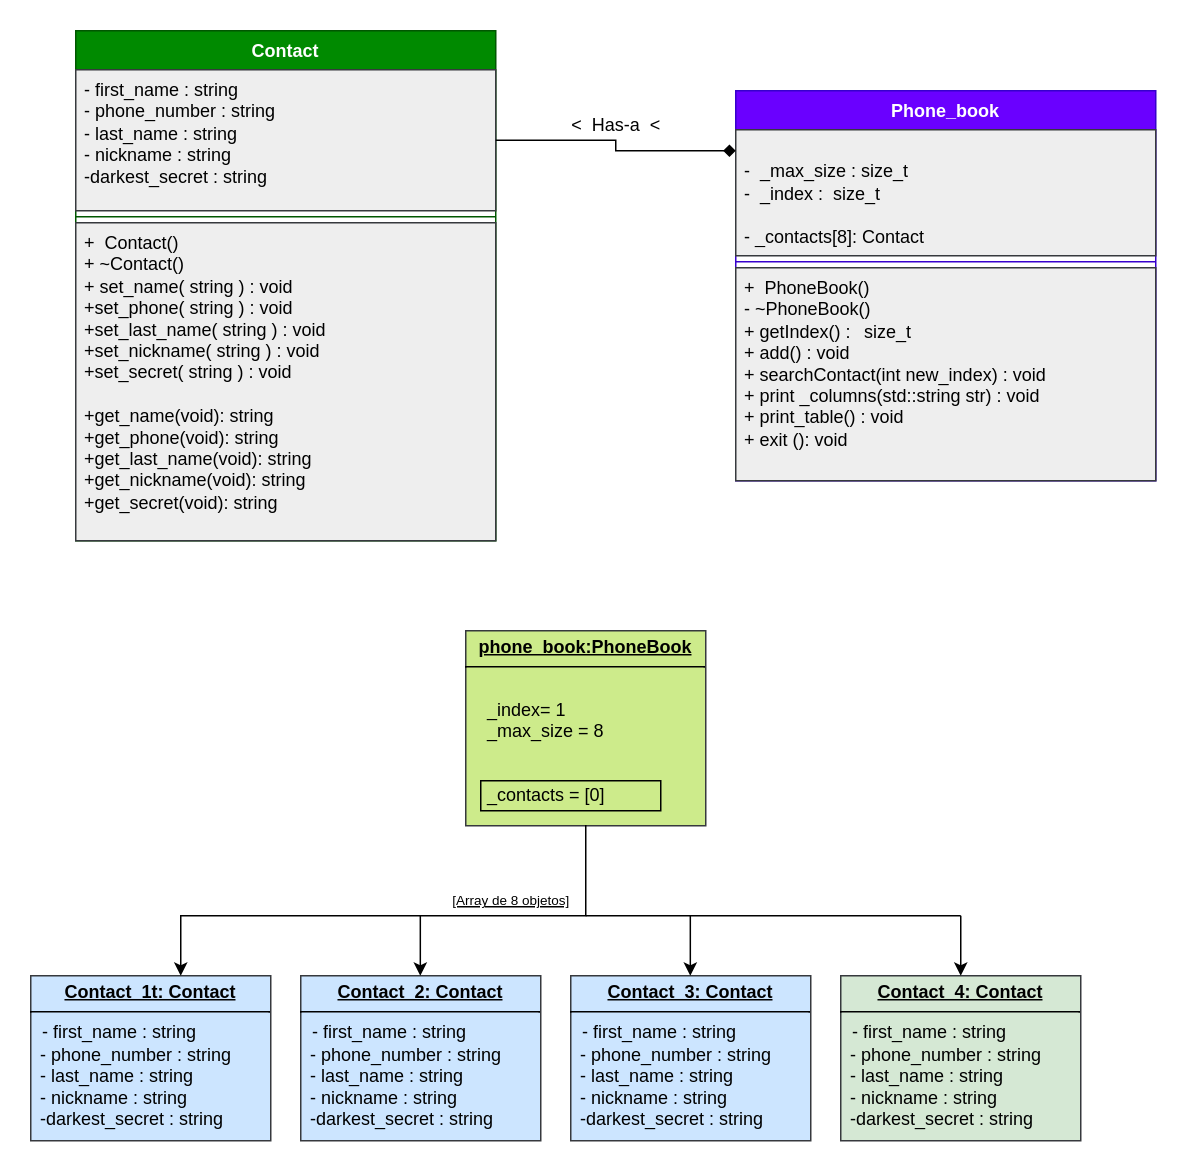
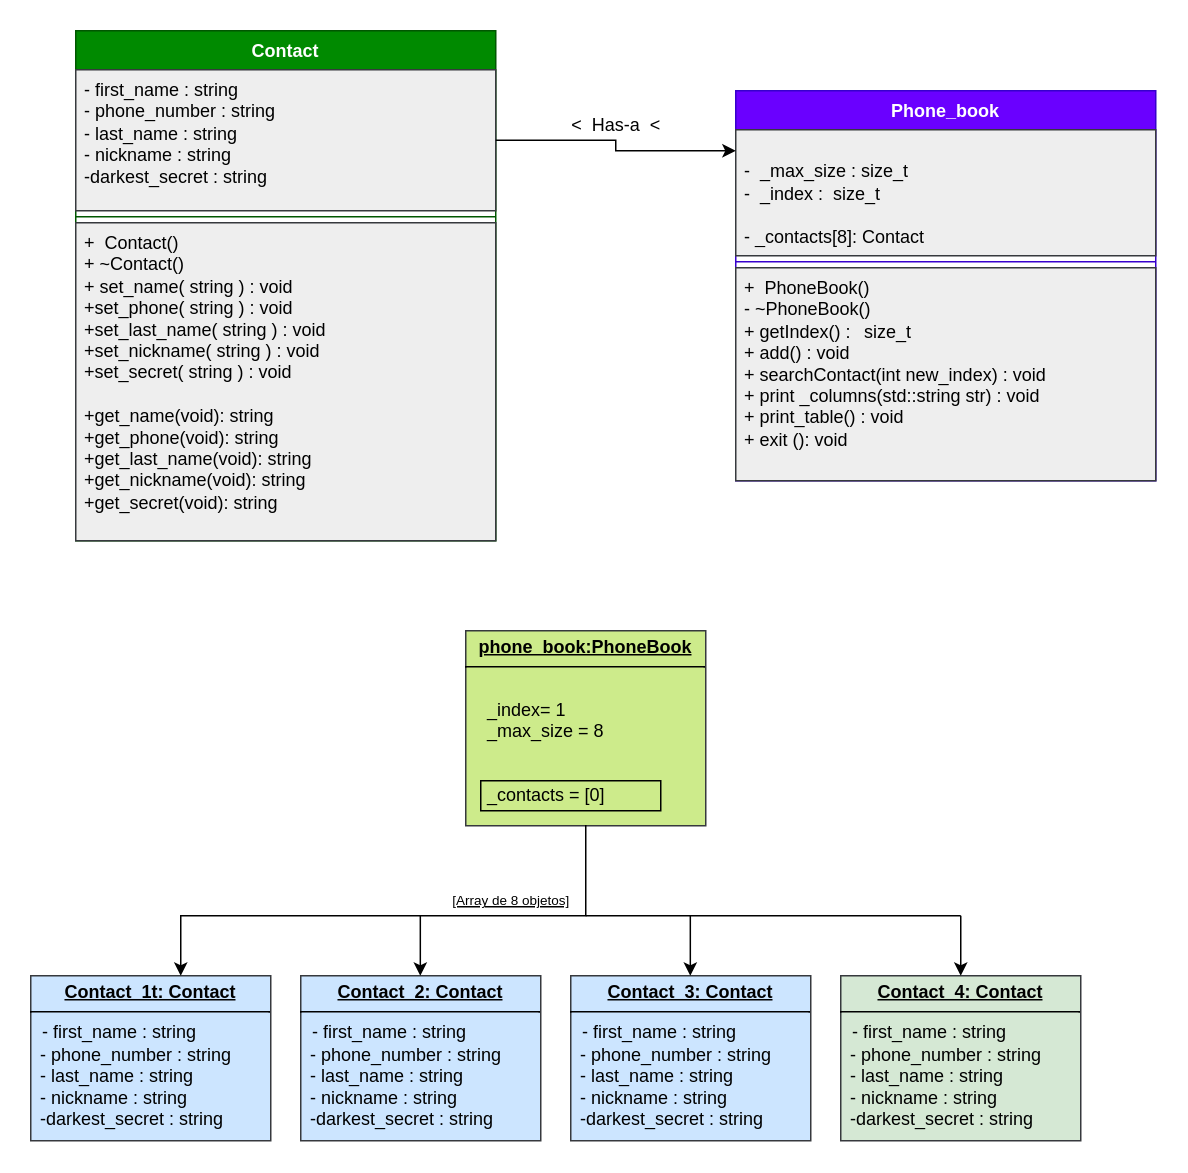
- <mxCell id="11" style="edgeStyle=orthogonalEdgeStyle;rounded=0;orthogonalLoop=1;jettySize=auto;html=1;exitX=1;exitY=0.5;exitDx=0;exitDy=0;entryX=0;entryY=0.167;entryDx=0;entryDy=0;entryPerimeter=0;endArrow=diamond;" edge="1" parent="1" source="3" target="7"><mxGeometry relative="1" as="geometry" /></mxCell>
+ <mxCell id="11" style="edgeStyle=orthogonalEdgeStyle;rounded=0;orthogonalLoop=1;jettySize=auto;html=1;exitX=1;exitY=0.5;exitDx=0;exitDy=0;entryX=0;entryY=0.167;entryDx=0;entryDy=0;entryPerimeter=0;" edge="1" parent="1" source="3" target="7"><mxGeometry relative="1" as="geometry" /></mxCell>
